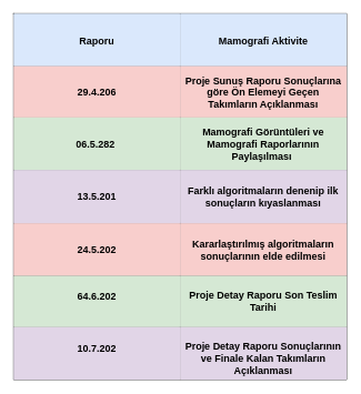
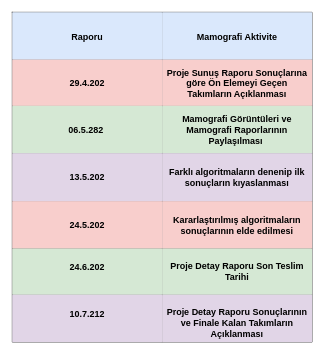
- <mxCell id="7" value="29.4.206" style="shape=partialRectangle;html=1;whiteSpace=wrap;connectable=0;strokeColor=#b85450;overflow=hidden;fillColor=#f8cecc;top=0;left=0;bottom=0;right=0;pointerEvents=1;fontStyle=1;fontSize=15;" vertex="1" parent="6"><mxGeometry width="250" height="77" as="geometry"><mxRectangle width="250" height="77" as="alternateBounds" /></mxGeometry></mxCell>
+ <mxCell id="7" value="29.4.202" style="shape=partialRectangle;html=1;whiteSpace=wrap;connectable=0;strokeColor=#b85450;overflow=hidden;fillColor=#f8cecc;top=0;left=0;bottom=0;right=0;pointerEvents=1;fontStyle=1;fontSize=15;" vertex="1" parent="6"><mxGeometry width="250" height="77" as="geometry"><mxRectangle width="250" height="77" as="alternateBounds" /></mxGeometry></mxCell>
- <mxCell id="13" value="13.5.201" style="shape=partialRectangle;html=1;whiteSpace=wrap;connectable=0;strokeColor=#9673a6;overflow=hidden;fillColor=#e1d5e7;top=0;left=0;bottom=0;right=0;pointerEvents=1;fontStyle=1;fontSize=15;" vertex="1" parent="12"><mxGeometry width="250" height="80" as="geometry"><mxRectangle width="250" height="80" as="alternateBounds" /></mxGeometry></mxCell>
+ <mxCell id="13" value="13.5.202" style="shape=partialRectangle;html=1;whiteSpace=wrap;connectable=0;strokeColor=#9673a6;overflow=hidden;fillColor=#e1d5e7;top=0;left=0;bottom=0;right=0;pointerEvents=1;fontStyle=1;fontSize=15;" vertex="1" parent="12"><mxGeometry width="250" height="80" as="geometry"><mxRectangle width="250" height="80" as="alternateBounds" /></mxGeometry></mxCell>
- <mxCell id="19" value="&#10;64.6.202&#10;&#10;" style="shape=partialRectangle;html=1;whiteSpace=wrap;connectable=0;strokeColor=#82b366;overflow=hidden;fillColor=#d5e8d4;top=0;left=0;bottom=0;right=0;pointerEvents=1;fontStyle=1;fontSize=15;" vertex="1" parent="18"><mxGeometry width="250" height="77" as="geometry"><mxRectangle width="250" height="77" as="alternateBounds" /></mxGeometry></mxCell>
+ <mxCell id="19" value="&#10;24.6.202&#10;&#10;" style="shape=partialRectangle;html=1;whiteSpace=wrap;connectable=0;strokeColor=#82b366;overflow=hidden;fillColor=#d5e8d4;top=0;left=0;bottom=0;right=0;pointerEvents=1;fontStyle=1;fontSize=15;" vertex="1" parent="18"><mxGeometry width="250" height="77" as="geometry"><mxRectangle width="250" height="77" as="alternateBounds" /></mxGeometry></mxCell>
- <mxCell id="22" value="&#10;10.7.202&#10;&#10;" style="shape=partialRectangle;html=1;whiteSpace=wrap;connectable=0;strokeColor=#9673a6;overflow=hidden;fillColor=#e1d5e7;top=0;left=0;bottom=0;right=0;pointerEvents=1;fontStyle=1;fontSize=15;" vertex="1" parent="21"><mxGeometry width="250" height="79" as="geometry"><mxRectangle width="250" height="79" as="alternateBounds" /></mxGeometry></mxCell>
+ <mxCell id="22" value="&#10;10.7.212&#10;&#10;" style="shape=partialRectangle;html=1;whiteSpace=wrap;connectable=0;strokeColor=#9673a6;overflow=hidden;fillColor=#e1d5e7;top=0;left=0;bottom=0;right=0;pointerEvents=1;fontStyle=1;fontSize=15;" vertex="1" parent="21"><mxGeometry width="250" height="79" as="geometry"><mxRectangle width="250" height="79" as="alternateBounds" /></mxGeometry></mxCell>
